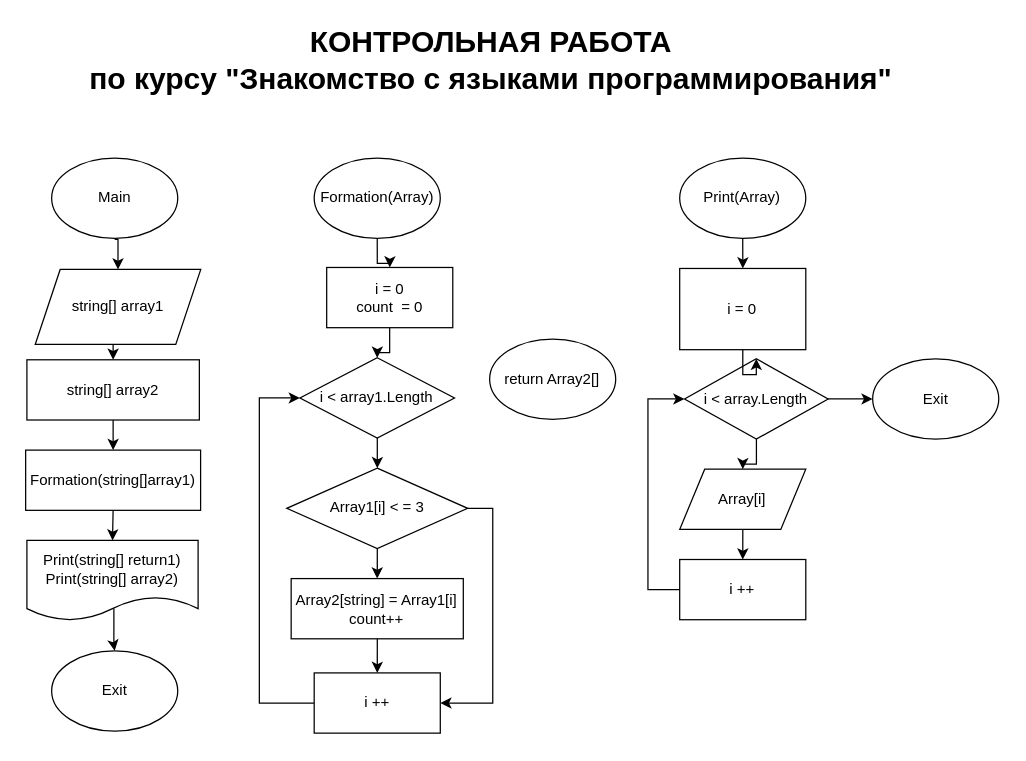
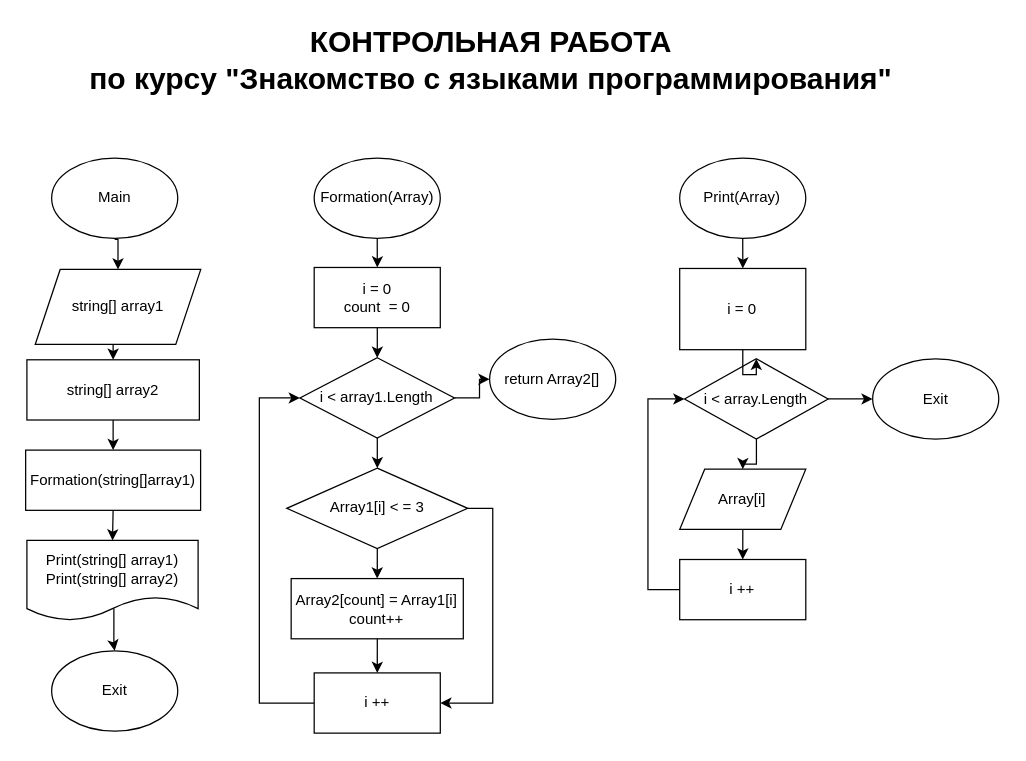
- <mxCell id="16" value="i = 0&lt;br&gt;count&amp;nbsp; = 0" style="rounded=0;whiteSpace=wrap;html=1;" vertex="1" parent="3"><mxGeometry x="235.899" y="87.545" width="100.908" height="48.188" as="geometry" /></mxCell>
+ <mxCell id="16" value="i = 0&lt;br&gt;count&amp;nbsp; = 0" style="rounded=0;whiteSpace=wrap;html=1;" vertex="1" parent="3"><mxGeometry x="225.899" y="87.545" width="100.908" height="48.188" as="geometry" /></mxCell>
+ <mxCell id="29" style="edgeStyle=orthogonalEdgeStyle;rounded=0;orthogonalLoop=1;jettySize=auto;html=1;" edge="1" parent="3" source="18" target="28"><mxGeometry relative="1" as="geometry"><mxPoint x="348.743" y="191.953" as="targetPoint" /></mxGeometry></mxCell>
- <mxCell id="11" value="Print(string[] return1)&lt;br&gt;Print(string[] array2)" style="shape=document;whiteSpace=wrap;html=1;boundedLbl=1;" vertex="1" parent="3"><mxGeometry x="-4" y="305.99" width="137" height="64.25" as="geometry" /></mxCell>
+ <mxCell id="11" value="Print(string[] array1)&lt;br&gt;Print(string[] array2)" style="shape=document;whiteSpace=wrap;html=1;boundedLbl=1;" vertex="1" parent="3"><mxGeometry x="-4" y="305.99" width="137" height="64.25" as="geometry" /></mxCell>
- <mxCell id="22" value="Array2[string] = Array1[i]&lt;br&gt;count++" style="rounded=0;whiteSpace=wrap;html=1;" vertex="1" parent="3"><mxGeometry x="207.473" y="336.517" width="137.761" height="48.188" as="geometry" /></mxCell>
+ <mxCell id="22" value="Array2[count] = Array1[i]&lt;br&gt;count++" style="rounded=0;whiteSpace=wrap;html=1;" vertex="1" parent="3"><mxGeometry x="207.473" y="336.517" width="137.761" height="48.188" as="geometry" /></mxCell>
